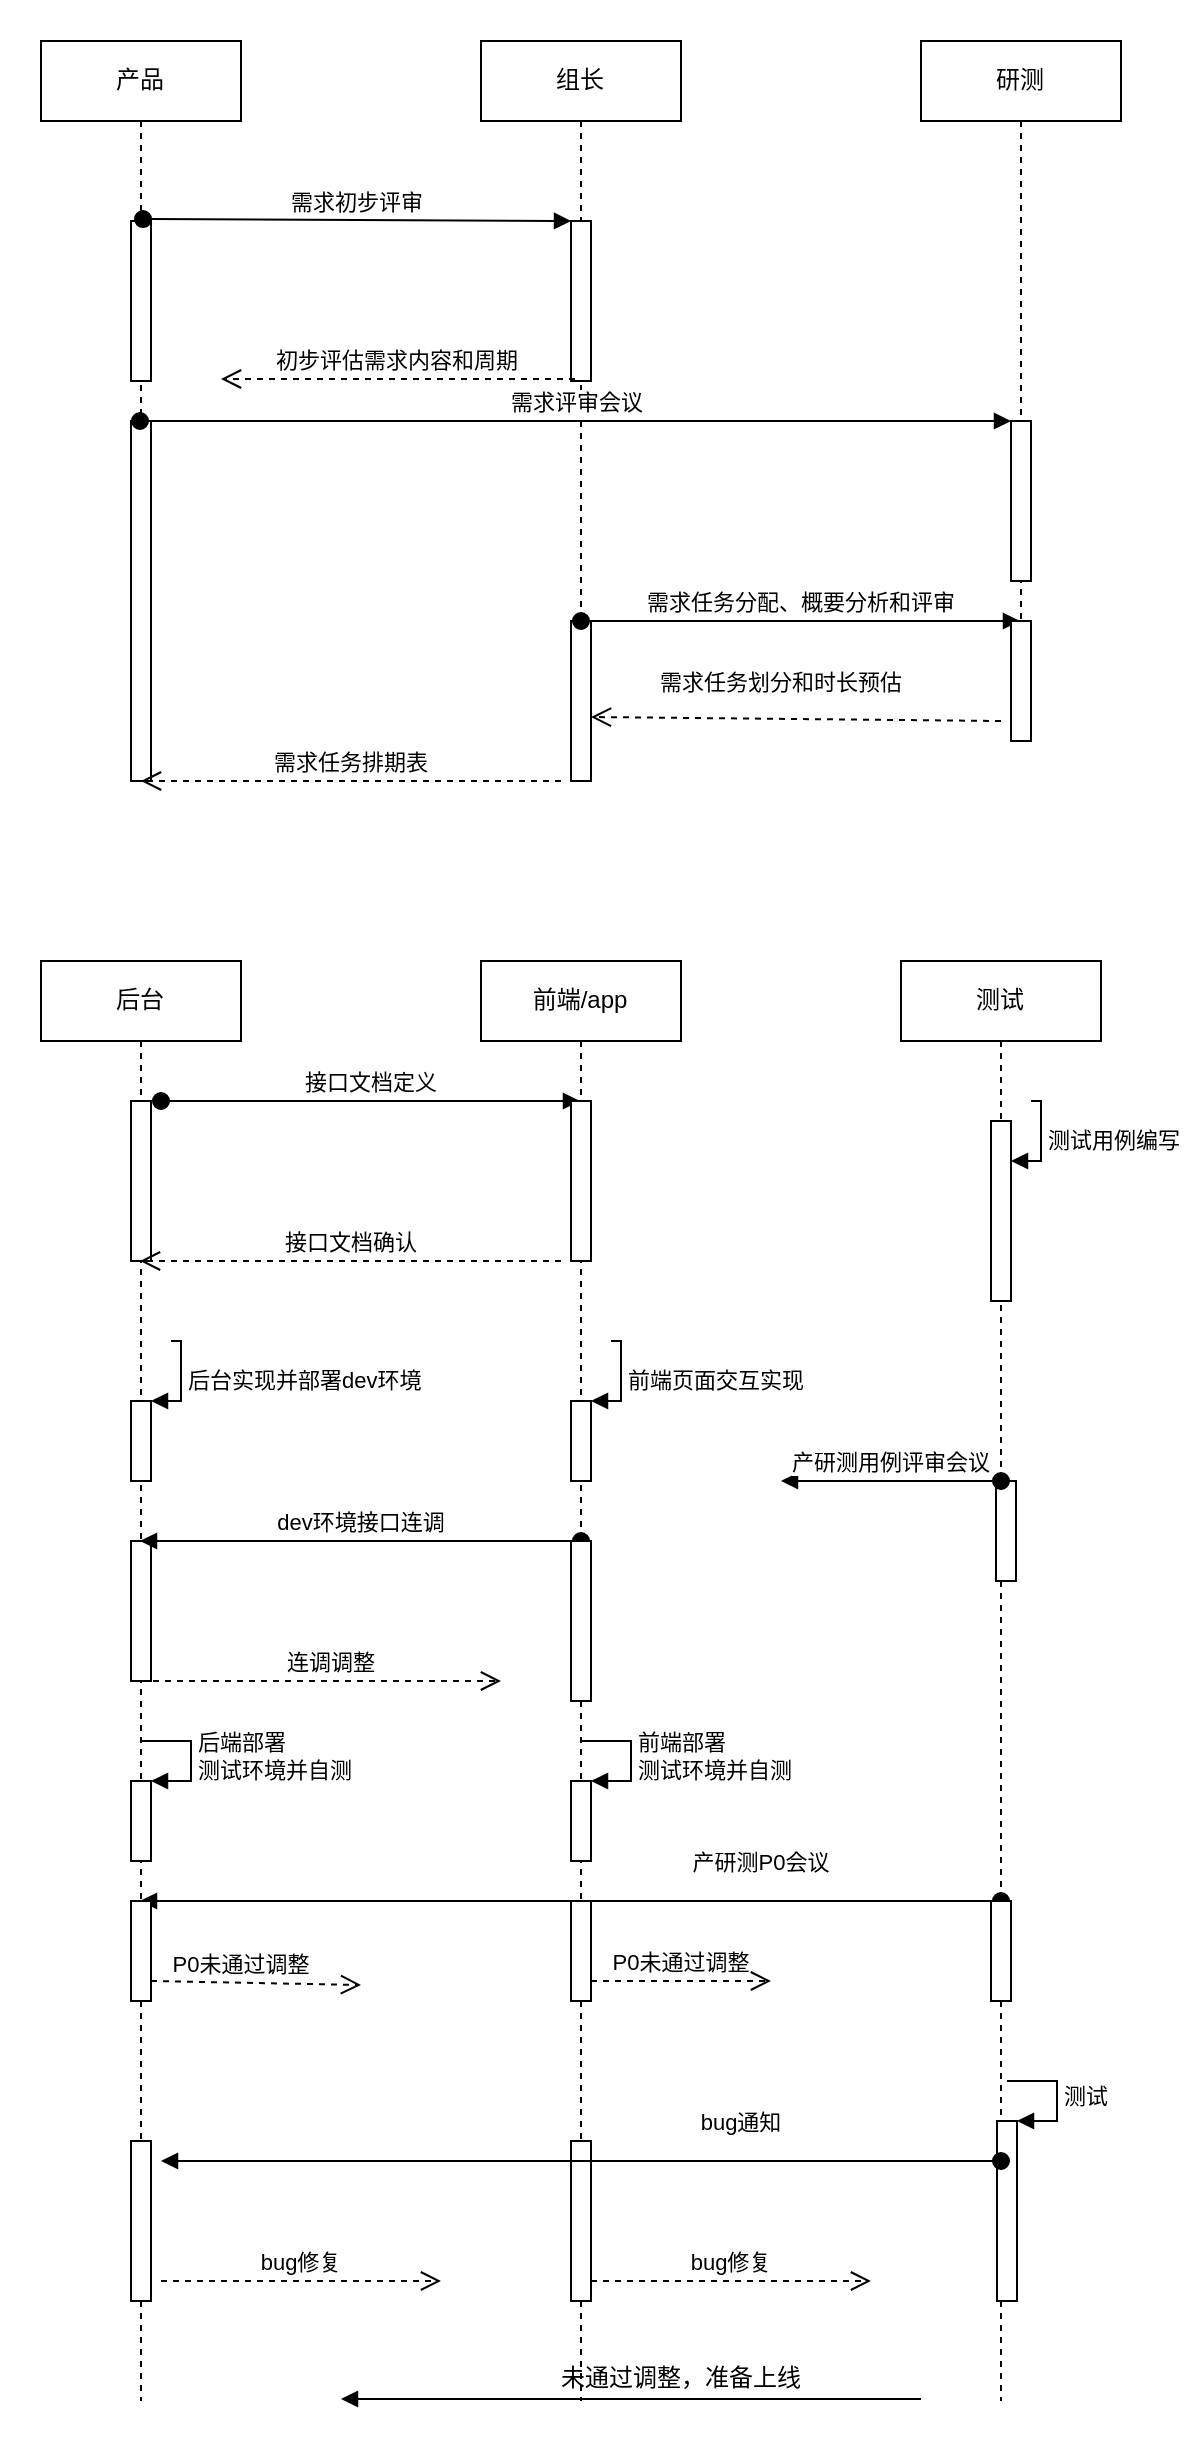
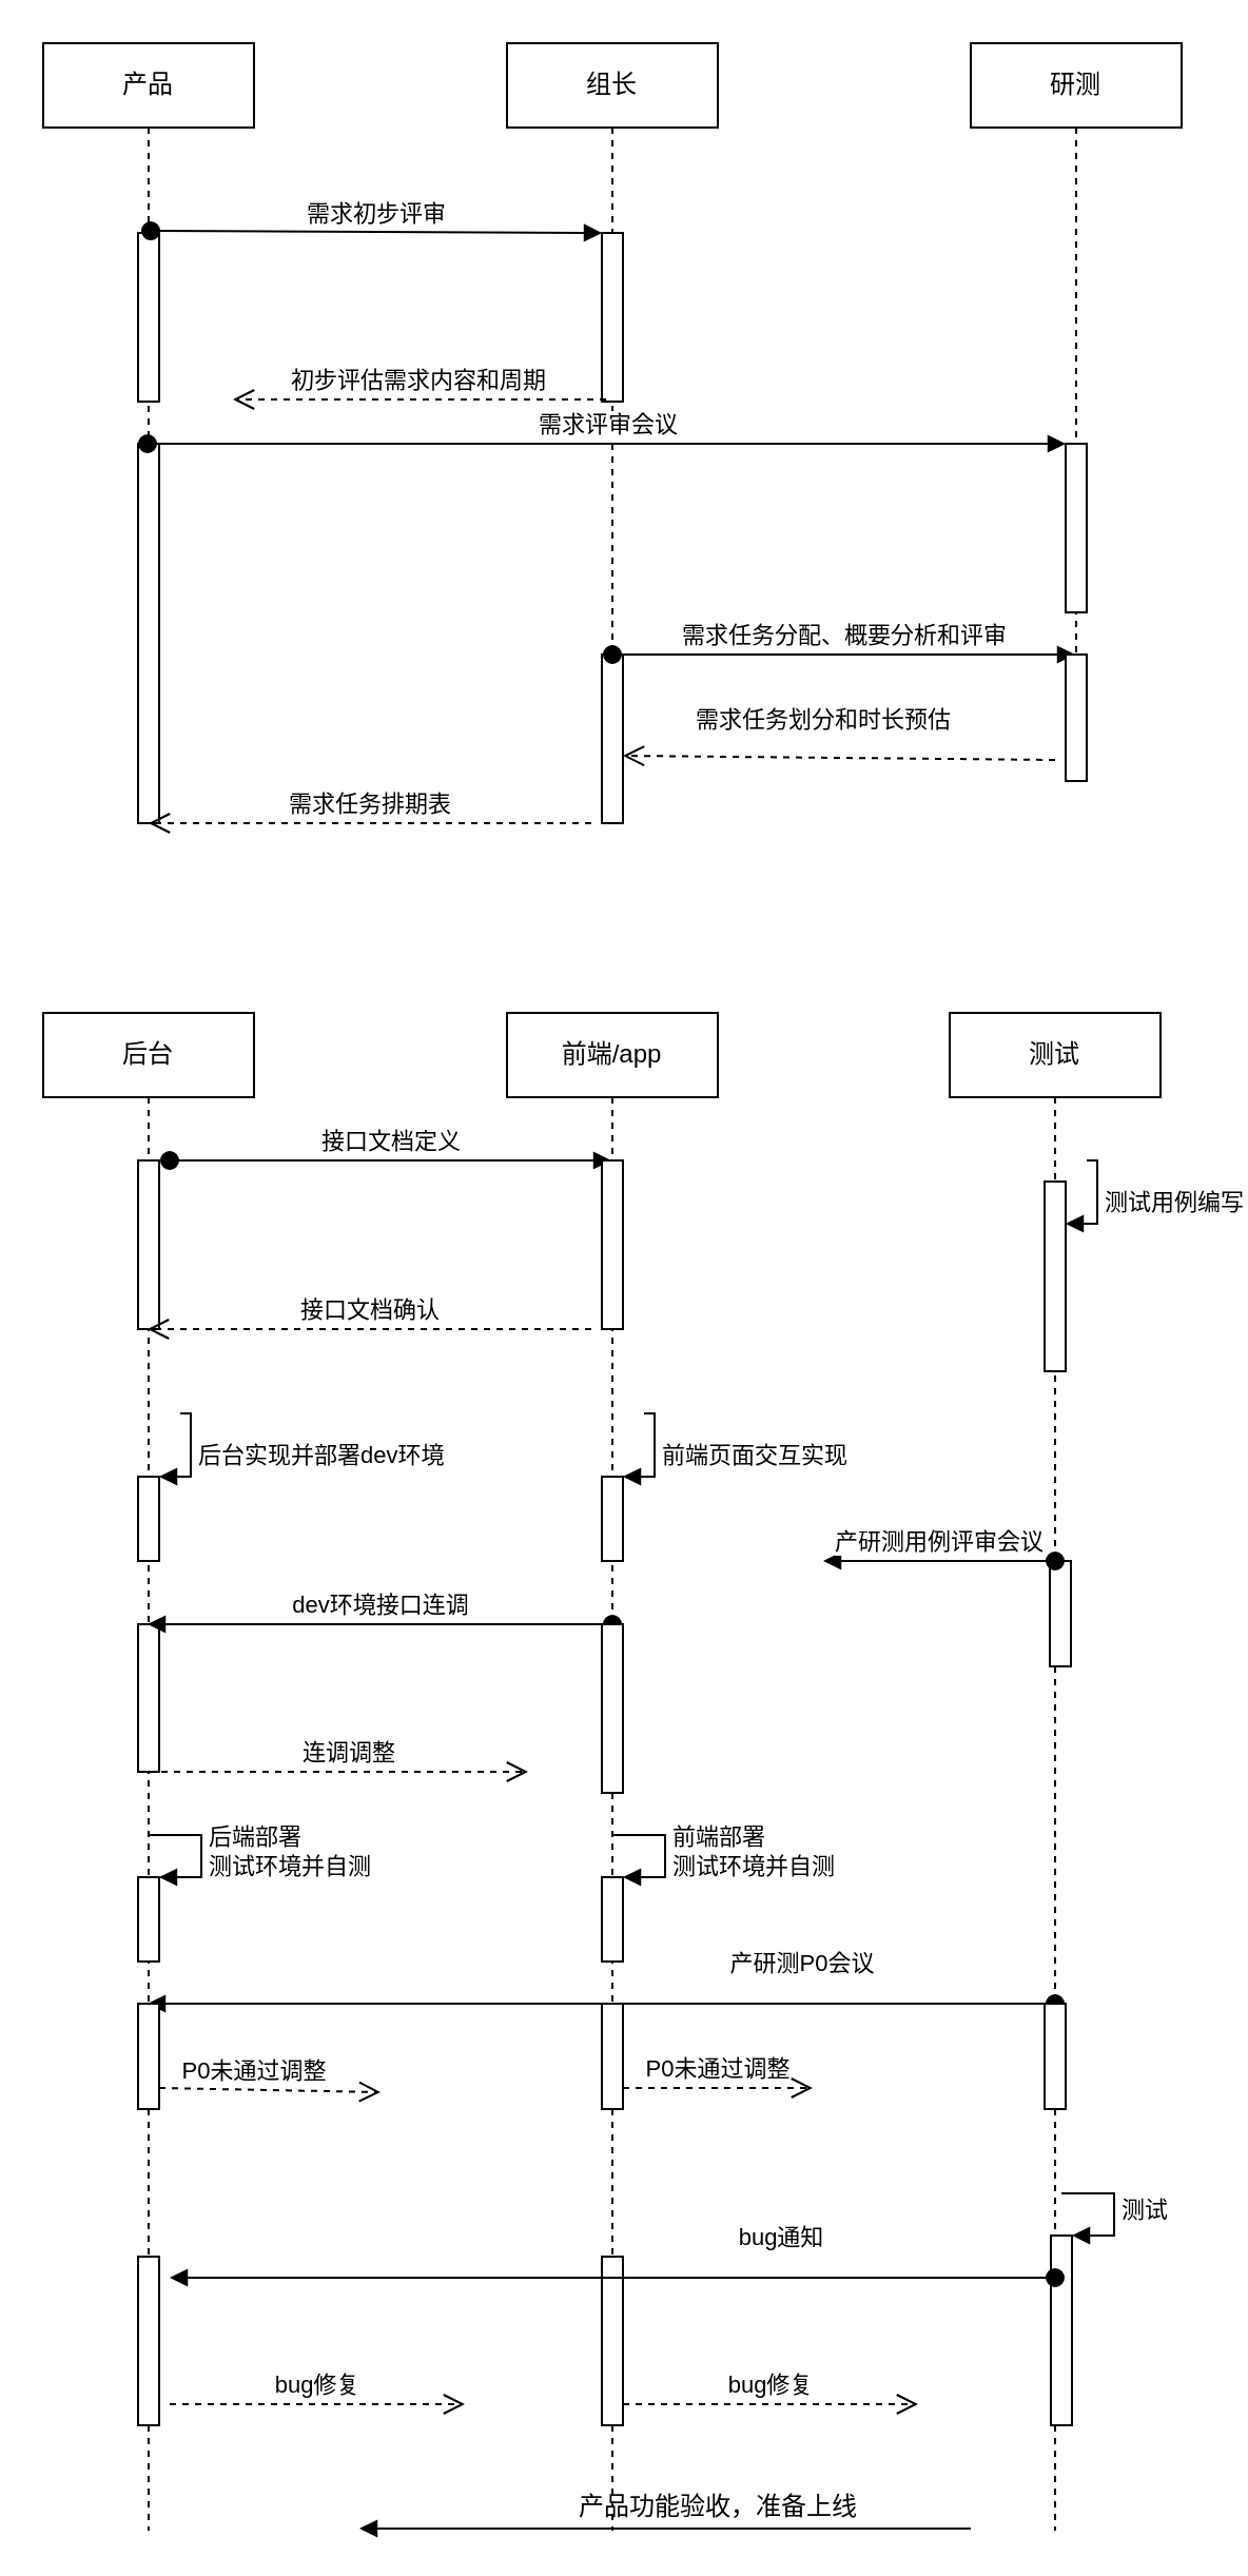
- <mxCell id="53" value="未通过调整，准备上线" style="text;html=1;align=center;verticalAlign=middle;resizable=0;points=[];autosize=1;" vertex="1" parent="1"><mxGeometry x="265" y="1179" width="150" height="20" as="geometry" /></mxCell>
+ <mxCell id="53" value="产品功能验收，准备上线" style="text;html=1;align=center;verticalAlign=middle;resizable=0;points=[];autosize=1;" vertex="1" parent="1"><mxGeometry x="265" y="1179" width="150" height="20" as="geometry" /></mxCell>
